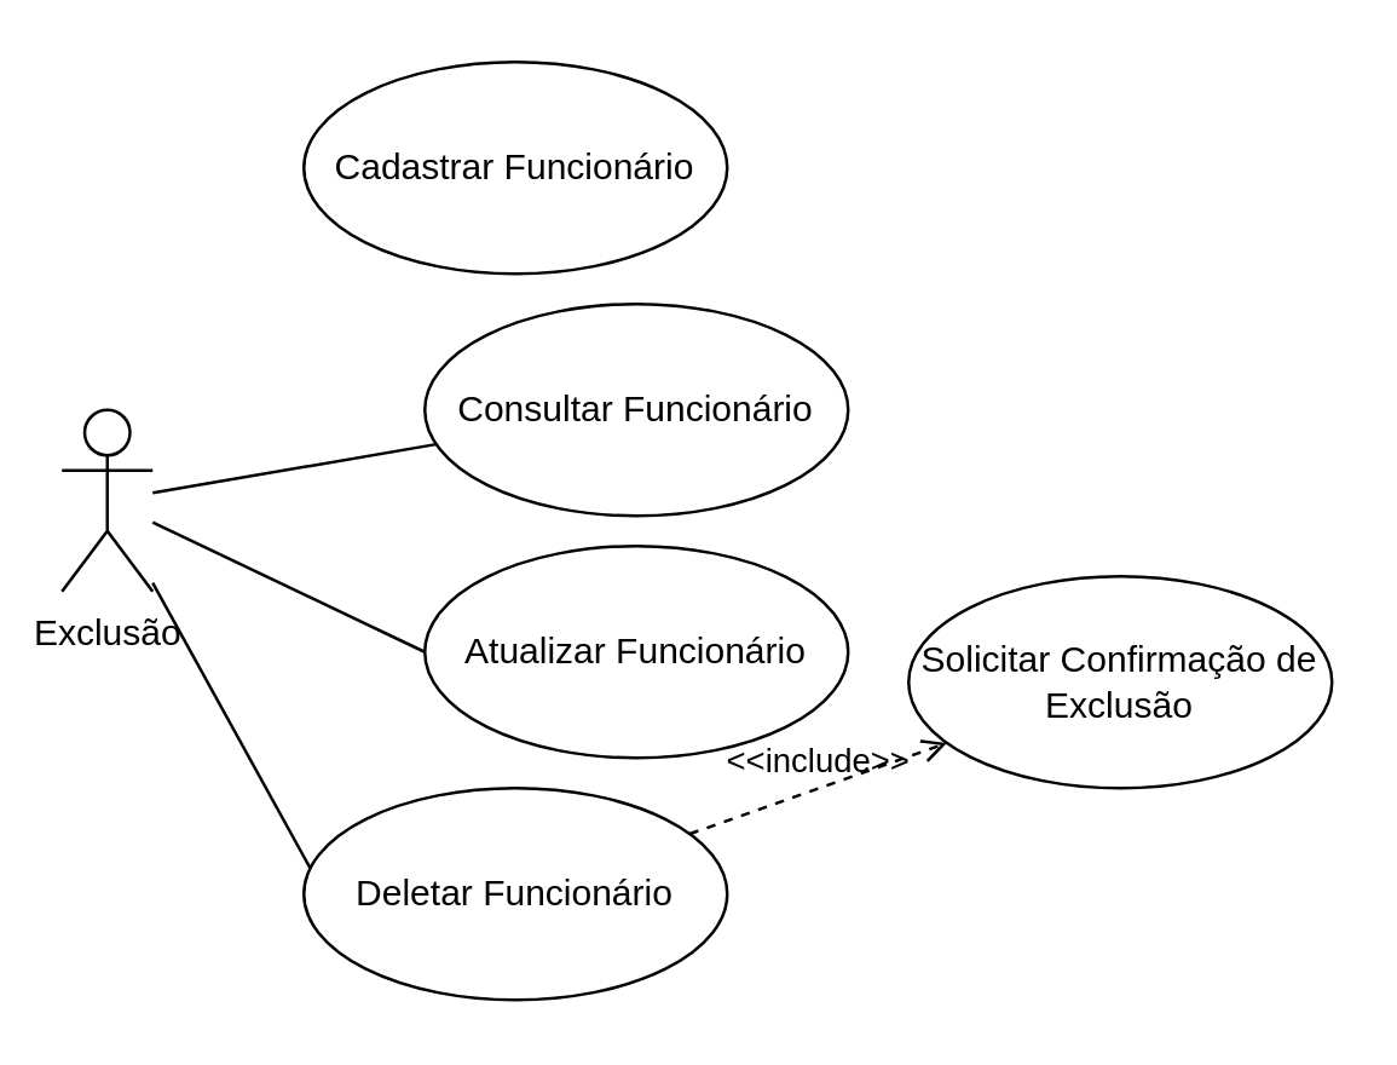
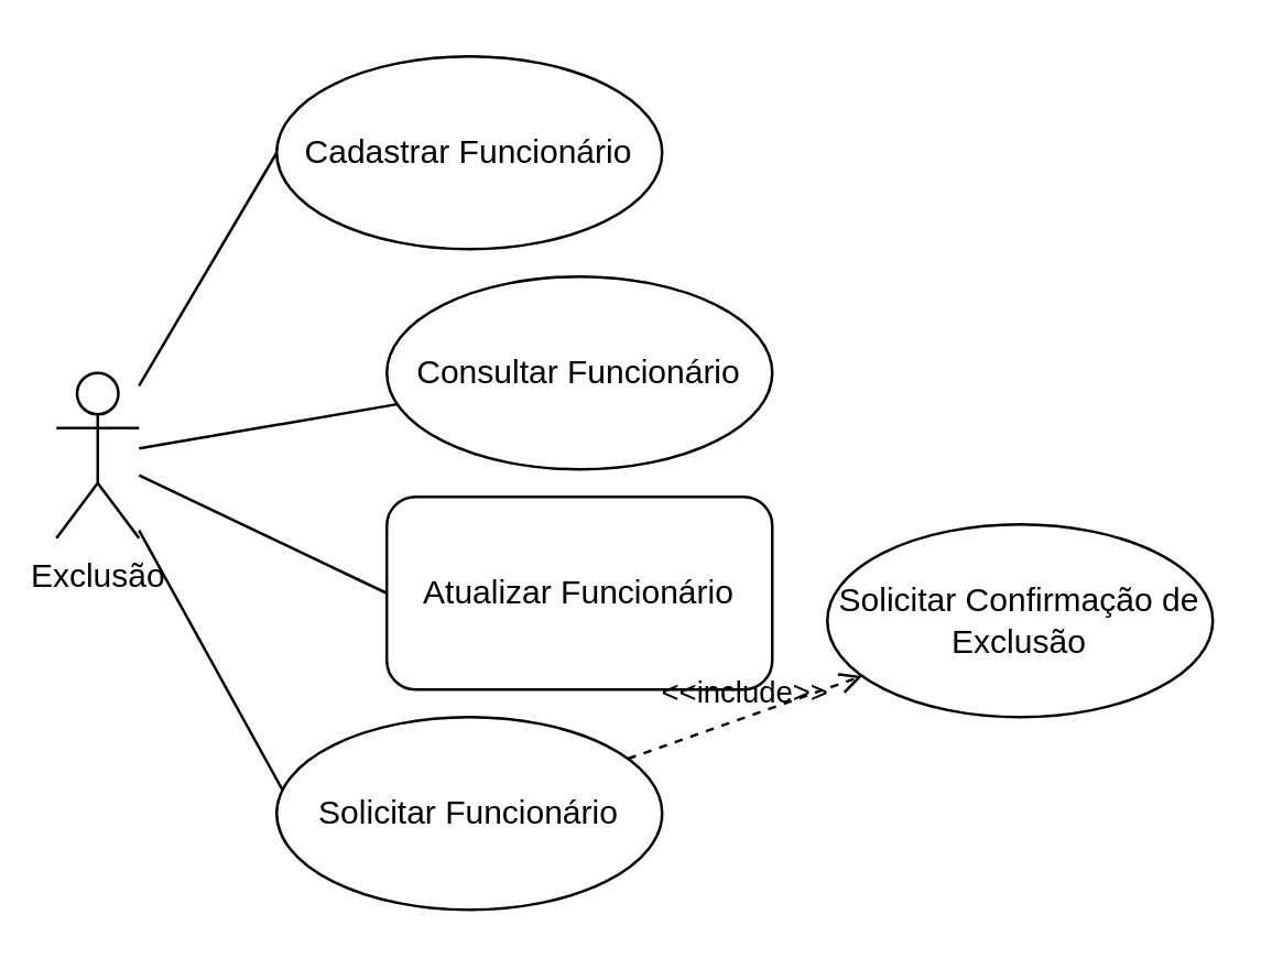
+ <mxCell id="3" style="rounded=0;orthogonalLoop=1;jettySize=auto;html=1;entryX=0;entryY=0.5;entryDx=0;entryDy=0;endArrow=none;endFill=0;" edge="1" parent="1" source="6" target="7"><mxGeometry relative="1" as="geometry" /></mxCell>
- <mxCell id="9" value="Atualizar Funcionário" style="ellipse;whiteSpace=wrap;html=1;" vertex="1" parent="1"><mxGeometry x="140" y="180" width="140" height="70" as="geometry" /></mxCell>
+ <mxCell id="9" value="Atualizar Funcionário" style="whiteSpace=wrap;html=1;rounded=1;" vertex="1" parent="1"><mxGeometry x="140" y="180" width="140" height="70" as="geometry" /></mxCell>
- <mxCell id="10" value="Deletar Funcionário" style="ellipse;whiteSpace=wrap;html=1;" vertex="1" parent="1"><mxGeometry x="100" y="260" width="140" height="70" as="geometry" /></mxCell>
+ <mxCell id="10" value="Solicitar Funcionário" style="ellipse;whiteSpace=wrap;html=1;" vertex="1" parent="1"><mxGeometry x="100" y="260" width="140" height="70" as="geometry" /></mxCell>
